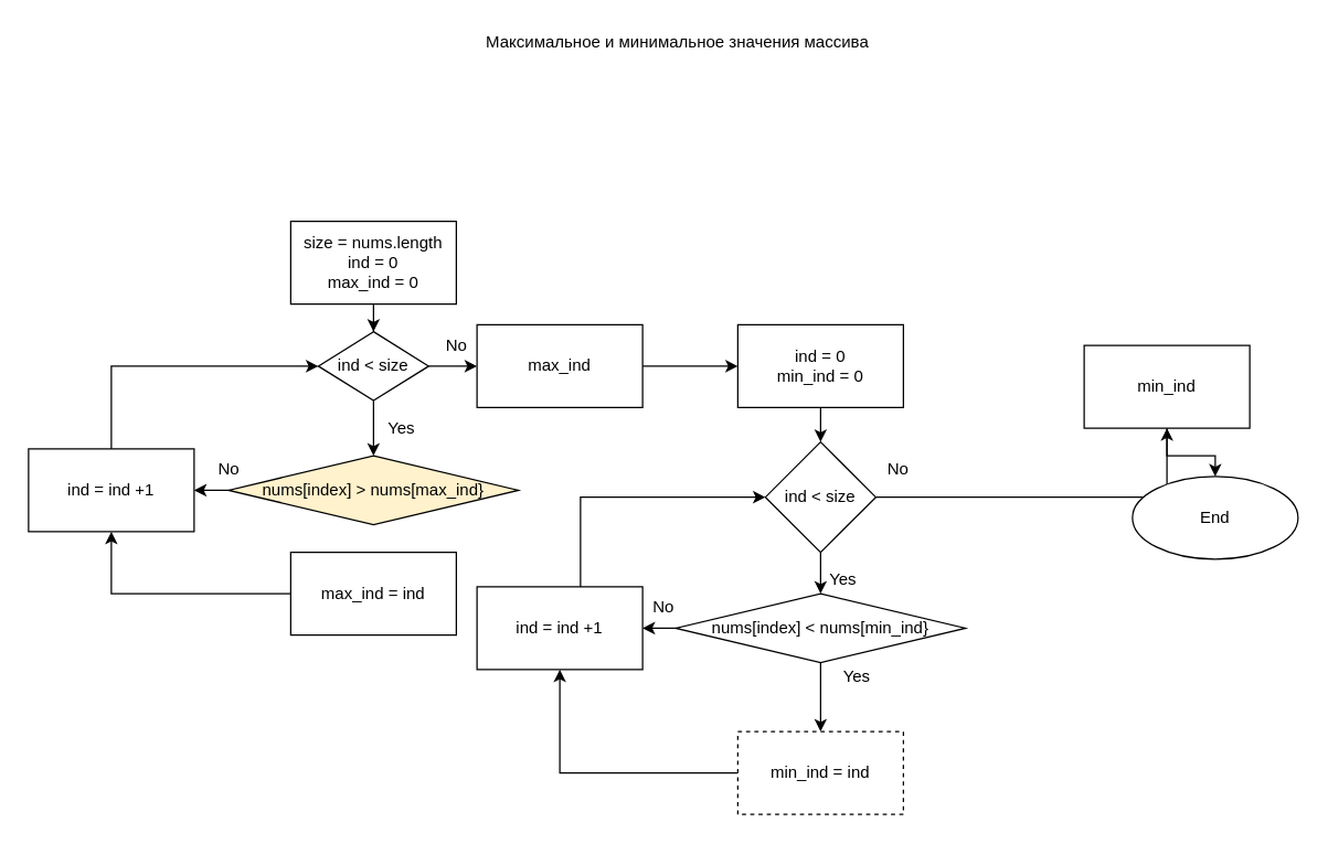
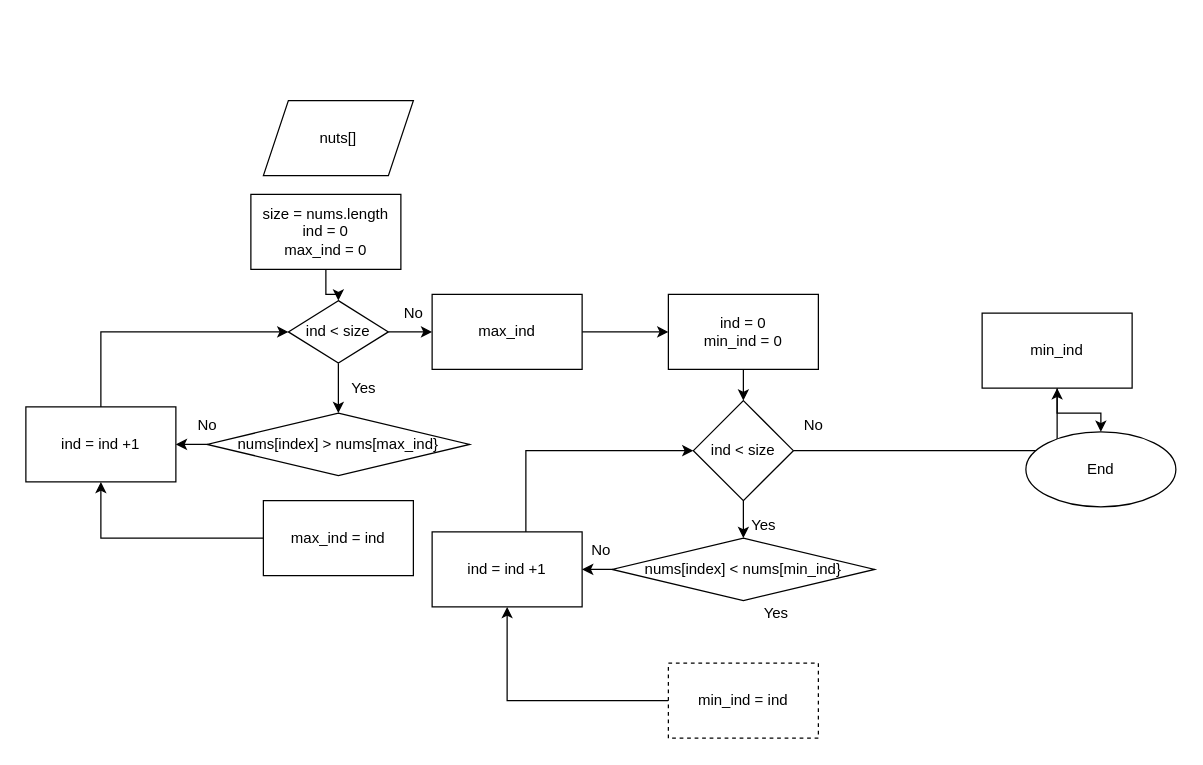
- <mxCell id="39" value="Максимальное и минимальное значения массива" style="text;html=1;align=center;verticalAlign=middle;resizable=0;points=[];autosize=1;strokeColor=none;fillColor=none;" vertex="1" parent="1"><mxGeometry x="340" y="20" width="300" height="20" as="geometry" /></mxCell>
+ <mxCell id="2" value="nuts[]" style="shape=parallelogram;perimeter=parallelogramPerimeter;whiteSpace=wrap;html=1;fixedSize=1;" vertex="1" parent="1"><mxGeometry x="210" y="80" width="120" height="60" as="geometry" /></mxCell>
- <mxCell id="4" value="size = nums.length&lt;br&gt;ind = 0&lt;br&gt;max_ind = 0" style="whiteSpace=wrap;html=1;" vertex="1" parent="1"><mxGeometry x="210" y="160" width="120" height="60" as="geometry" /></mxCell>
+ <mxCell id="4" value="size = nums.length&lt;br&gt;ind = 0&lt;br&gt;max_ind = 0" style="whiteSpace=wrap;html=1;" vertex="1" parent="1"><mxGeometry x="200" y="155" width="120" height="60" as="geometry" /></mxCell>
- <mxCell id="9" value="nums[index] &amp;gt; nums[max_ind}" style="rhombus;whiteSpace=wrap;html=1;fillColor=#fff2cc;" vertex="1" parent="1"><mxGeometry x="165" y="330" width="210" height="50" as="geometry" /></mxCell>
+ <mxCell id="9" value="nums[index] &amp;gt; nums[max_ind}" style="rhombus;whiteSpace=wrap;html=1;" vertex="1" parent="1"><mxGeometry x="165" y="330" width="210" height="50" as="geometry" /></mxCell>
- <mxCell id="27" value="" style="edgeStyle=orthogonalEdgeStyle;rounded=0;orthogonalLoop=1;jettySize=auto;html=1;" edge="1" parent="1" source="29" target="31"><mxGeometry relative="1" as="geometry" /></mxCell>
